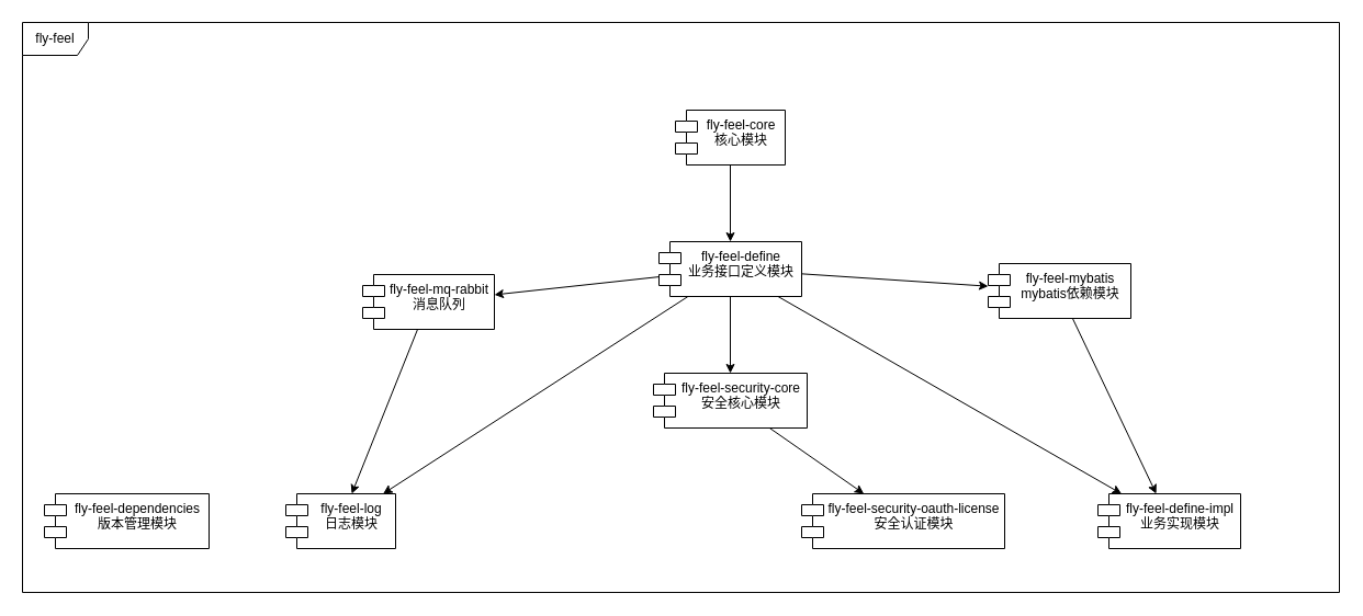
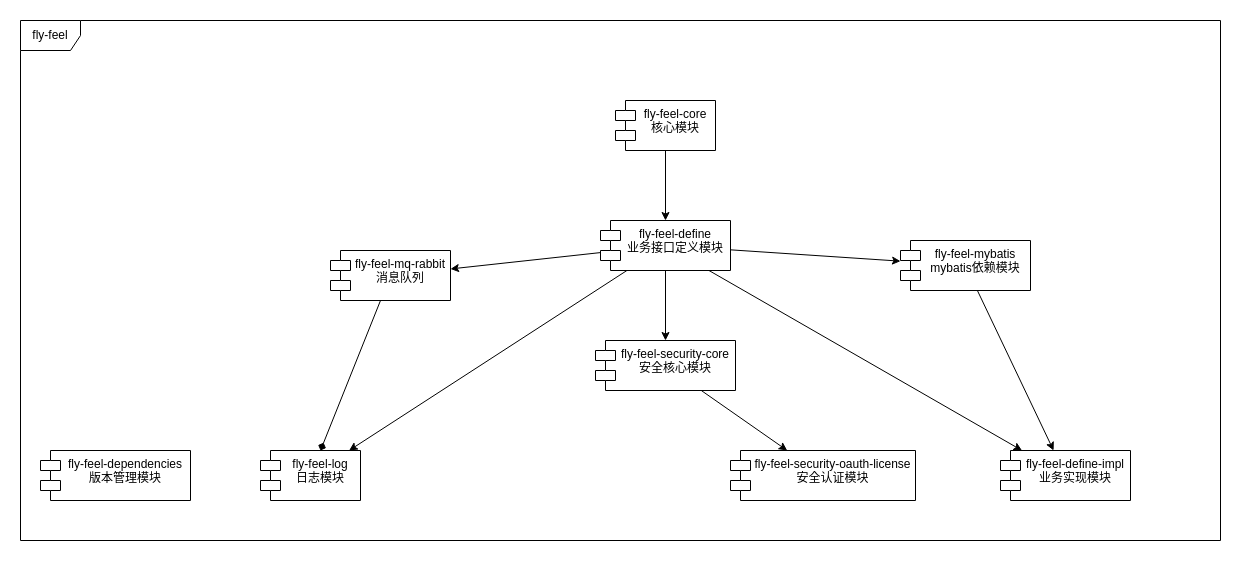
- <mxCell id="19" style="edgeStyle=none;rounded=0;orthogonalLoop=1;jettySize=auto;html=1;" parent="1" source="20" target="18" edge="1"><mxGeometry relative="1" as="geometry"><mxPoint x="294.022" y="370" as="sourcePoint" /></mxGeometry></mxCell>
+ <mxCell id="19" style="edgeStyle=none;rounded=0;orthogonalLoop=1;jettySize=auto;html=1;endArrow=diamond;" parent="1" source="20" target="18" edge="1"><mxGeometry relative="1" as="geometry"><mxPoint x="294.022" y="370" as="sourcePoint" /></mxGeometry></mxCell>
